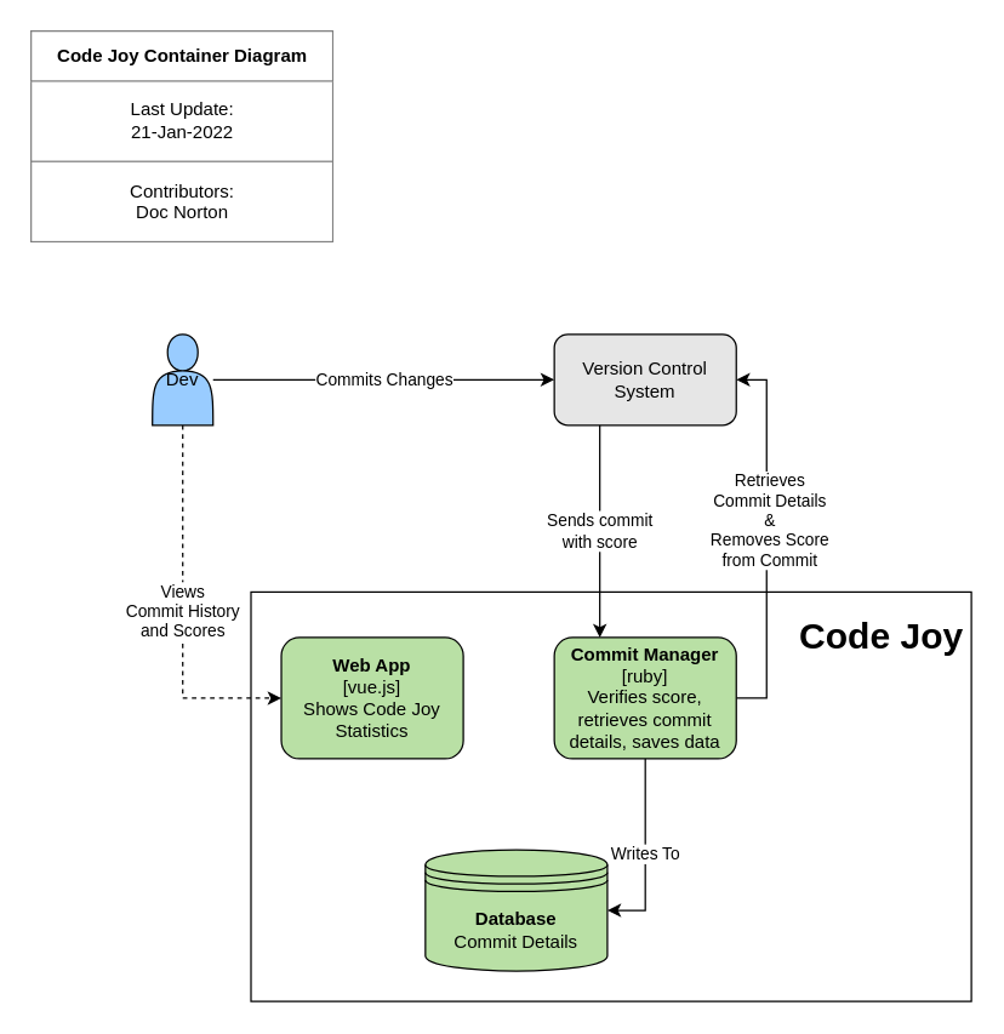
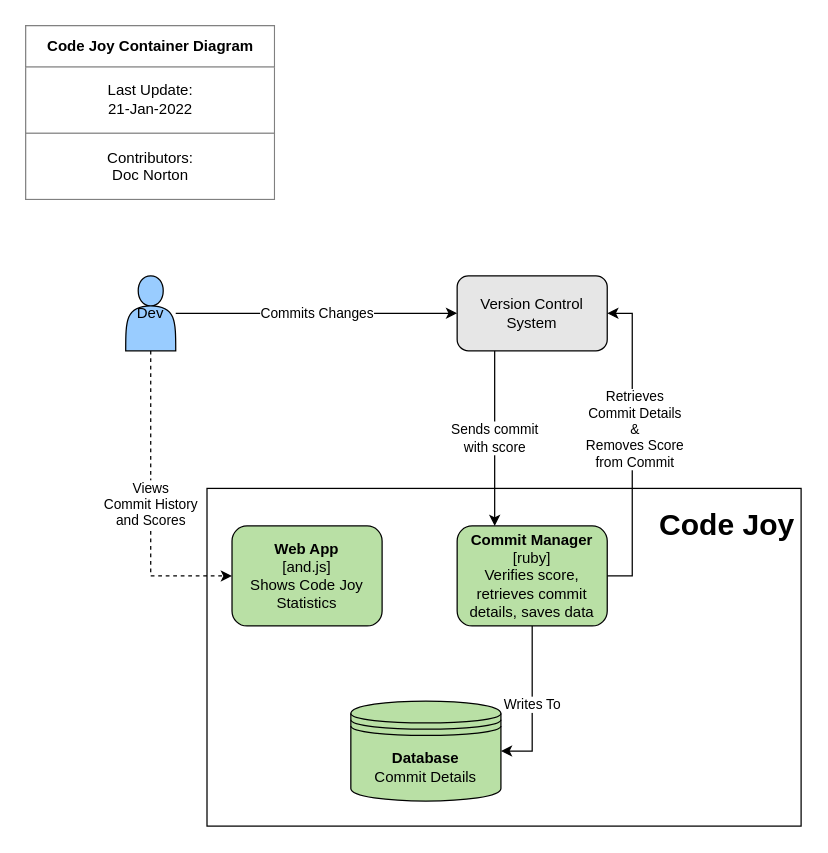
- <mxCell id="12" value="&lt;b&gt;Web App&lt;br&gt;&lt;/b&gt;[vue.js]&lt;br&gt;Shows Code Joy Statistics" style="rounded=1;whiteSpace=wrap;html=1;fillColor=#B9E0A5;" vertex="1" parent="1"><mxGeometry x="185" y="420" width="120" height="80" as="geometry" /></mxCell>
+ <mxCell id="12" value="&lt;b&gt;Web App&lt;br&gt;&lt;/b&gt;[and.js]&lt;br&gt;Shows Code Joy Statistics" style="rounded=1;whiteSpace=wrap;html=1;fillColor=#B9E0A5;" vertex="1" parent="1"><mxGeometry x="185" y="420" width="120" height="80" as="geometry" /></mxCell>
